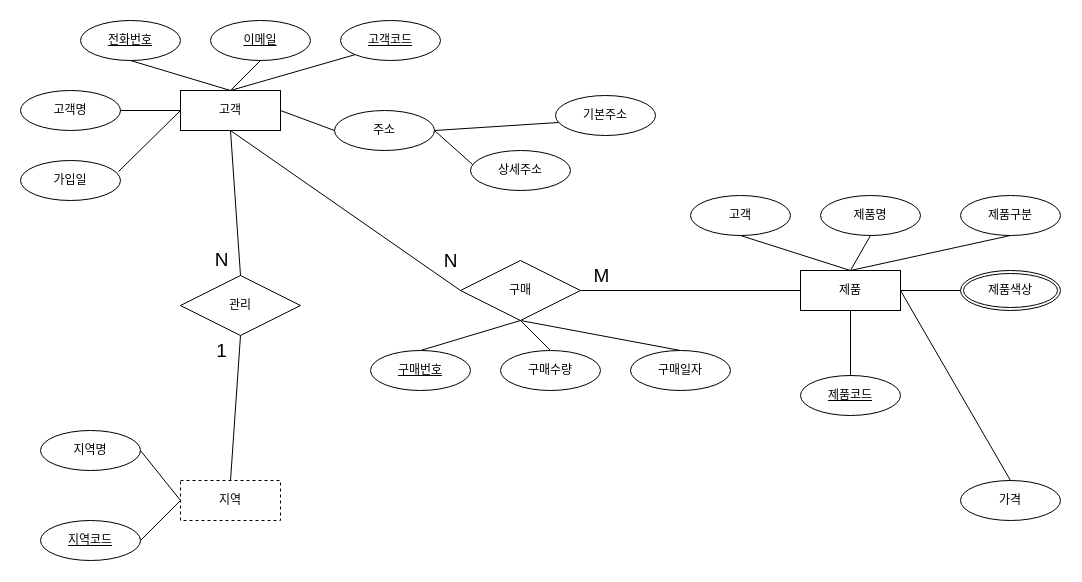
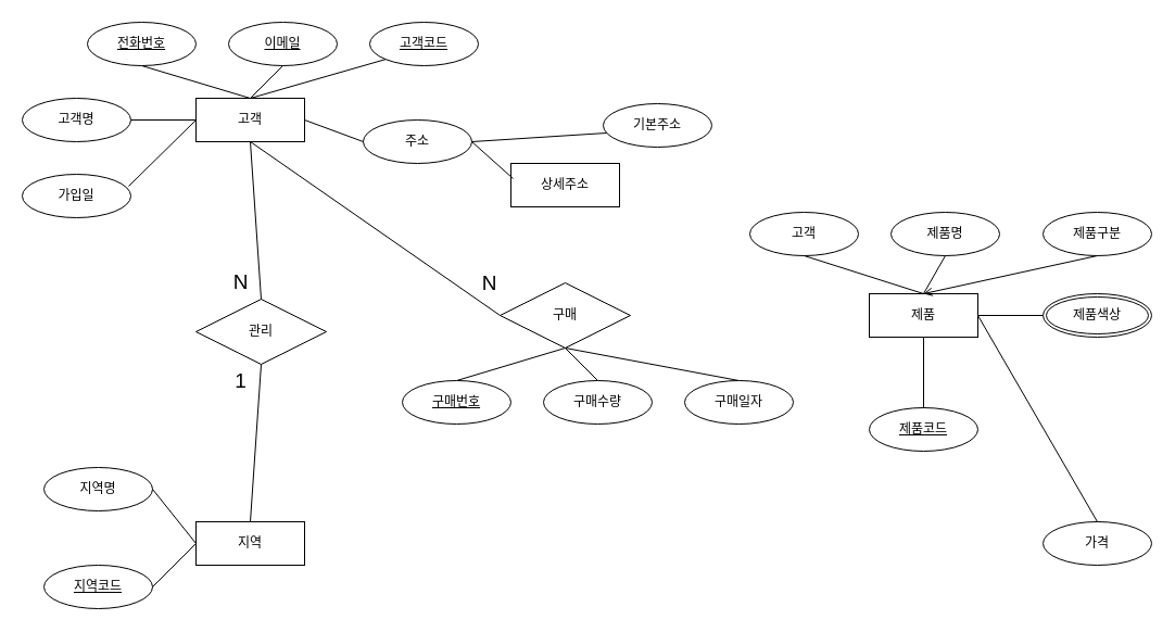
- <mxCell id="15" value="상세주소" style="ellipse;whiteSpace=wrap;html=1;align=center;" parent="1" vertex="1"><mxGeometry x="470" y="150" width="100" height="40" as="geometry" /></mxCell>
+ <mxCell id="15" value="상세주소" style="whiteSpace=wrap;html=1;align=center;rounded=0;" parent="1" vertex="1"><mxGeometry x="470" y="150" width="100" height="40" as="geometry" /></mxCell>
- <mxCell id="32" value="" style="endArrow=none;html=1;rounded=0;exitX=0.5;exitY=1;exitDx=0;exitDy=0;entryX=0.5;entryY=0;entryDx=0;entryDy=0;" parent="1" source="27" target="24" edge="1"><mxGeometry relative="1" as="geometry"><mxPoint x="950" y="262" as="sourcePoint" /><mxPoint x="912" y="228" as="targetPoint" /></mxGeometry></mxCell>
+ <mxCell id="32" value="" style="endArrow=open;html=1;rounded=0;exitX=0.5;exitY=1;exitDx=0;exitDy=0;entryX=0.5;entryY=0;entryDx=0;entryDy=0;" parent="1" source="27" target="24" edge="1"><mxGeometry relative="1" as="geometry"><mxPoint x="950" y="262" as="sourcePoint" /><mxPoint x="912" y="228" as="targetPoint" /></mxGeometry></mxCell>
- <mxCell id="45" value="" style="endArrow=none;html=1;rounded=0;entryX=1;entryY=0.5;entryDx=0;entryDy=0;exitX=0;exitY=0.5;exitDx=0;exitDy=0;" edge="1" parent="1" source="24" target="42"><mxGeometry relative="1" as="geometry"><mxPoint x="740" y="490" as="sourcePoint" /><mxPoint x="460" y="360" as="targetPoint" /></mxGeometry></mxCell>
- <mxCell id="46" value="M" style="edgeLabel;html=1;align=center;verticalAlign=middle;resizable=0;points=[];fontSize=19;" vertex="1" connectable="0" parent="45"><mxGeometry x="0.518" y="-1" relative="1" as="geometry"><mxPoint x="-33" y="-14" as="offset" /></mxGeometry></mxCell>
- <mxCell id="19" value="지역" style="whiteSpace=wrap;html=1;align=center;dashed=1;" parent="1" vertex="1"><mxGeometry x="180" y="480" width="100" height="40" as="geometry" /></mxCell>
+ <mxCell id="19" value="지역" style="whiteSpace=wrap;html=1;align=center;" parent="1" vertex="1"><mxGeometry x="180" y="480" width="100" height="40" as="geometry" /></mxCell>
